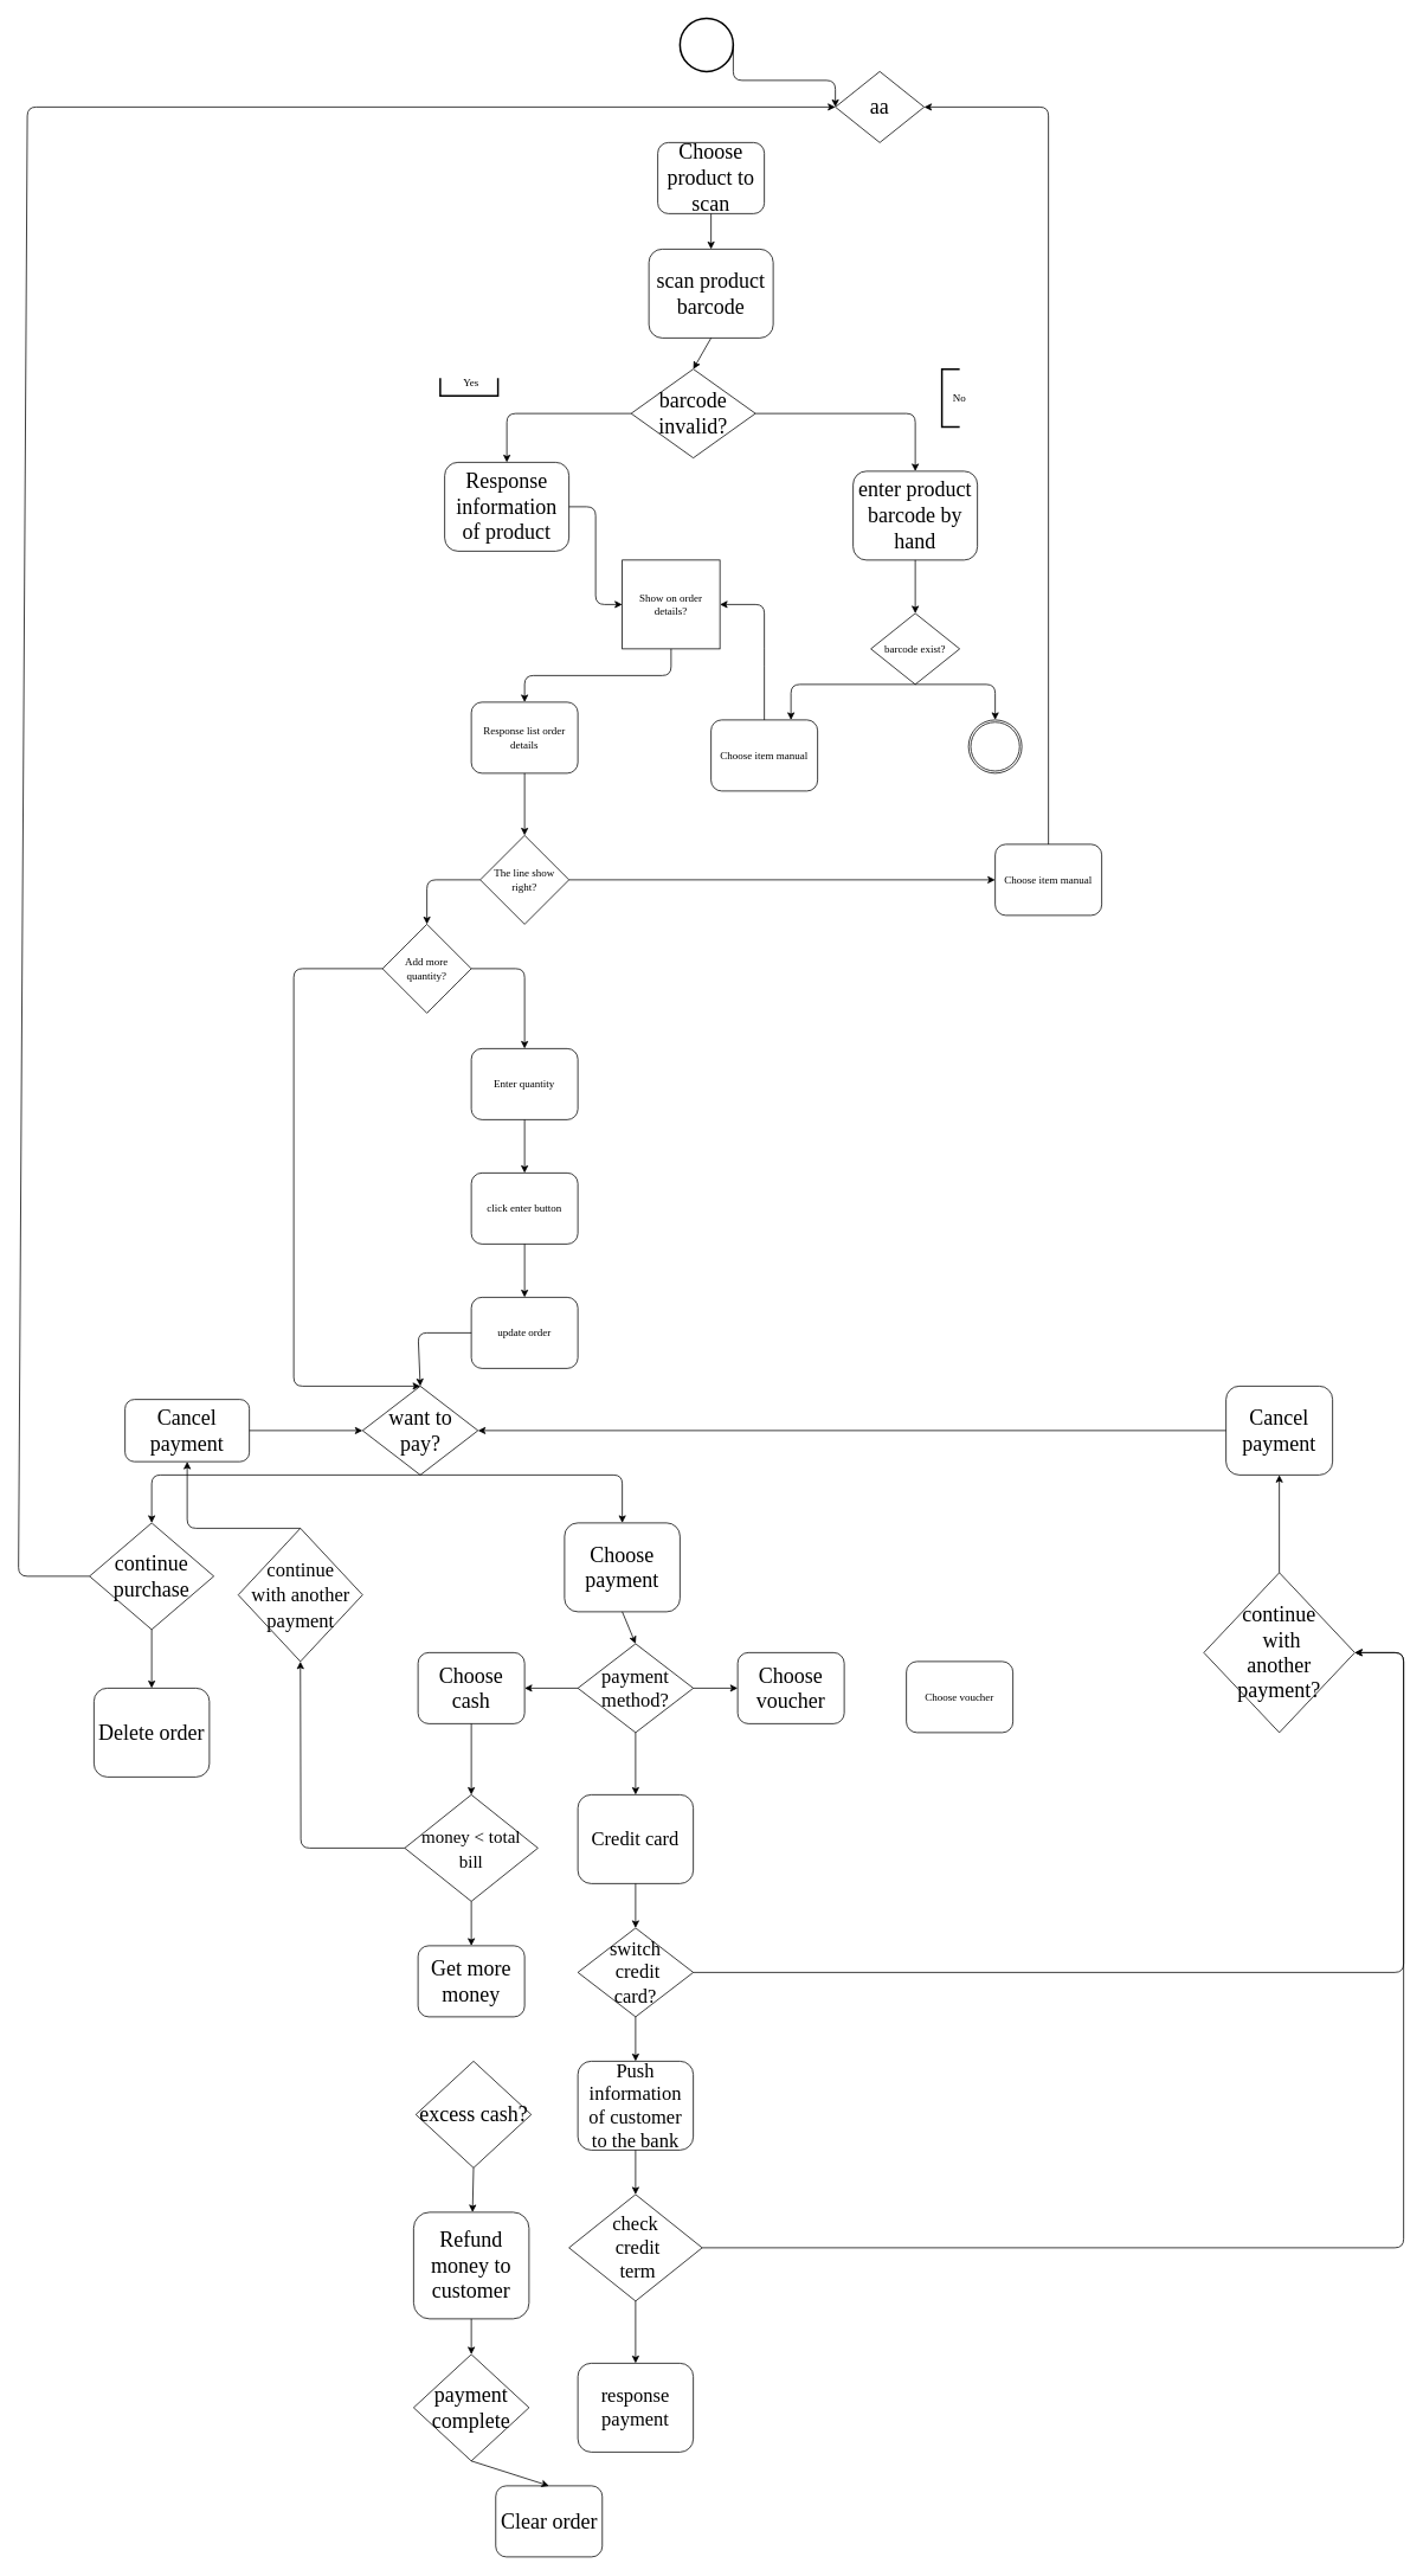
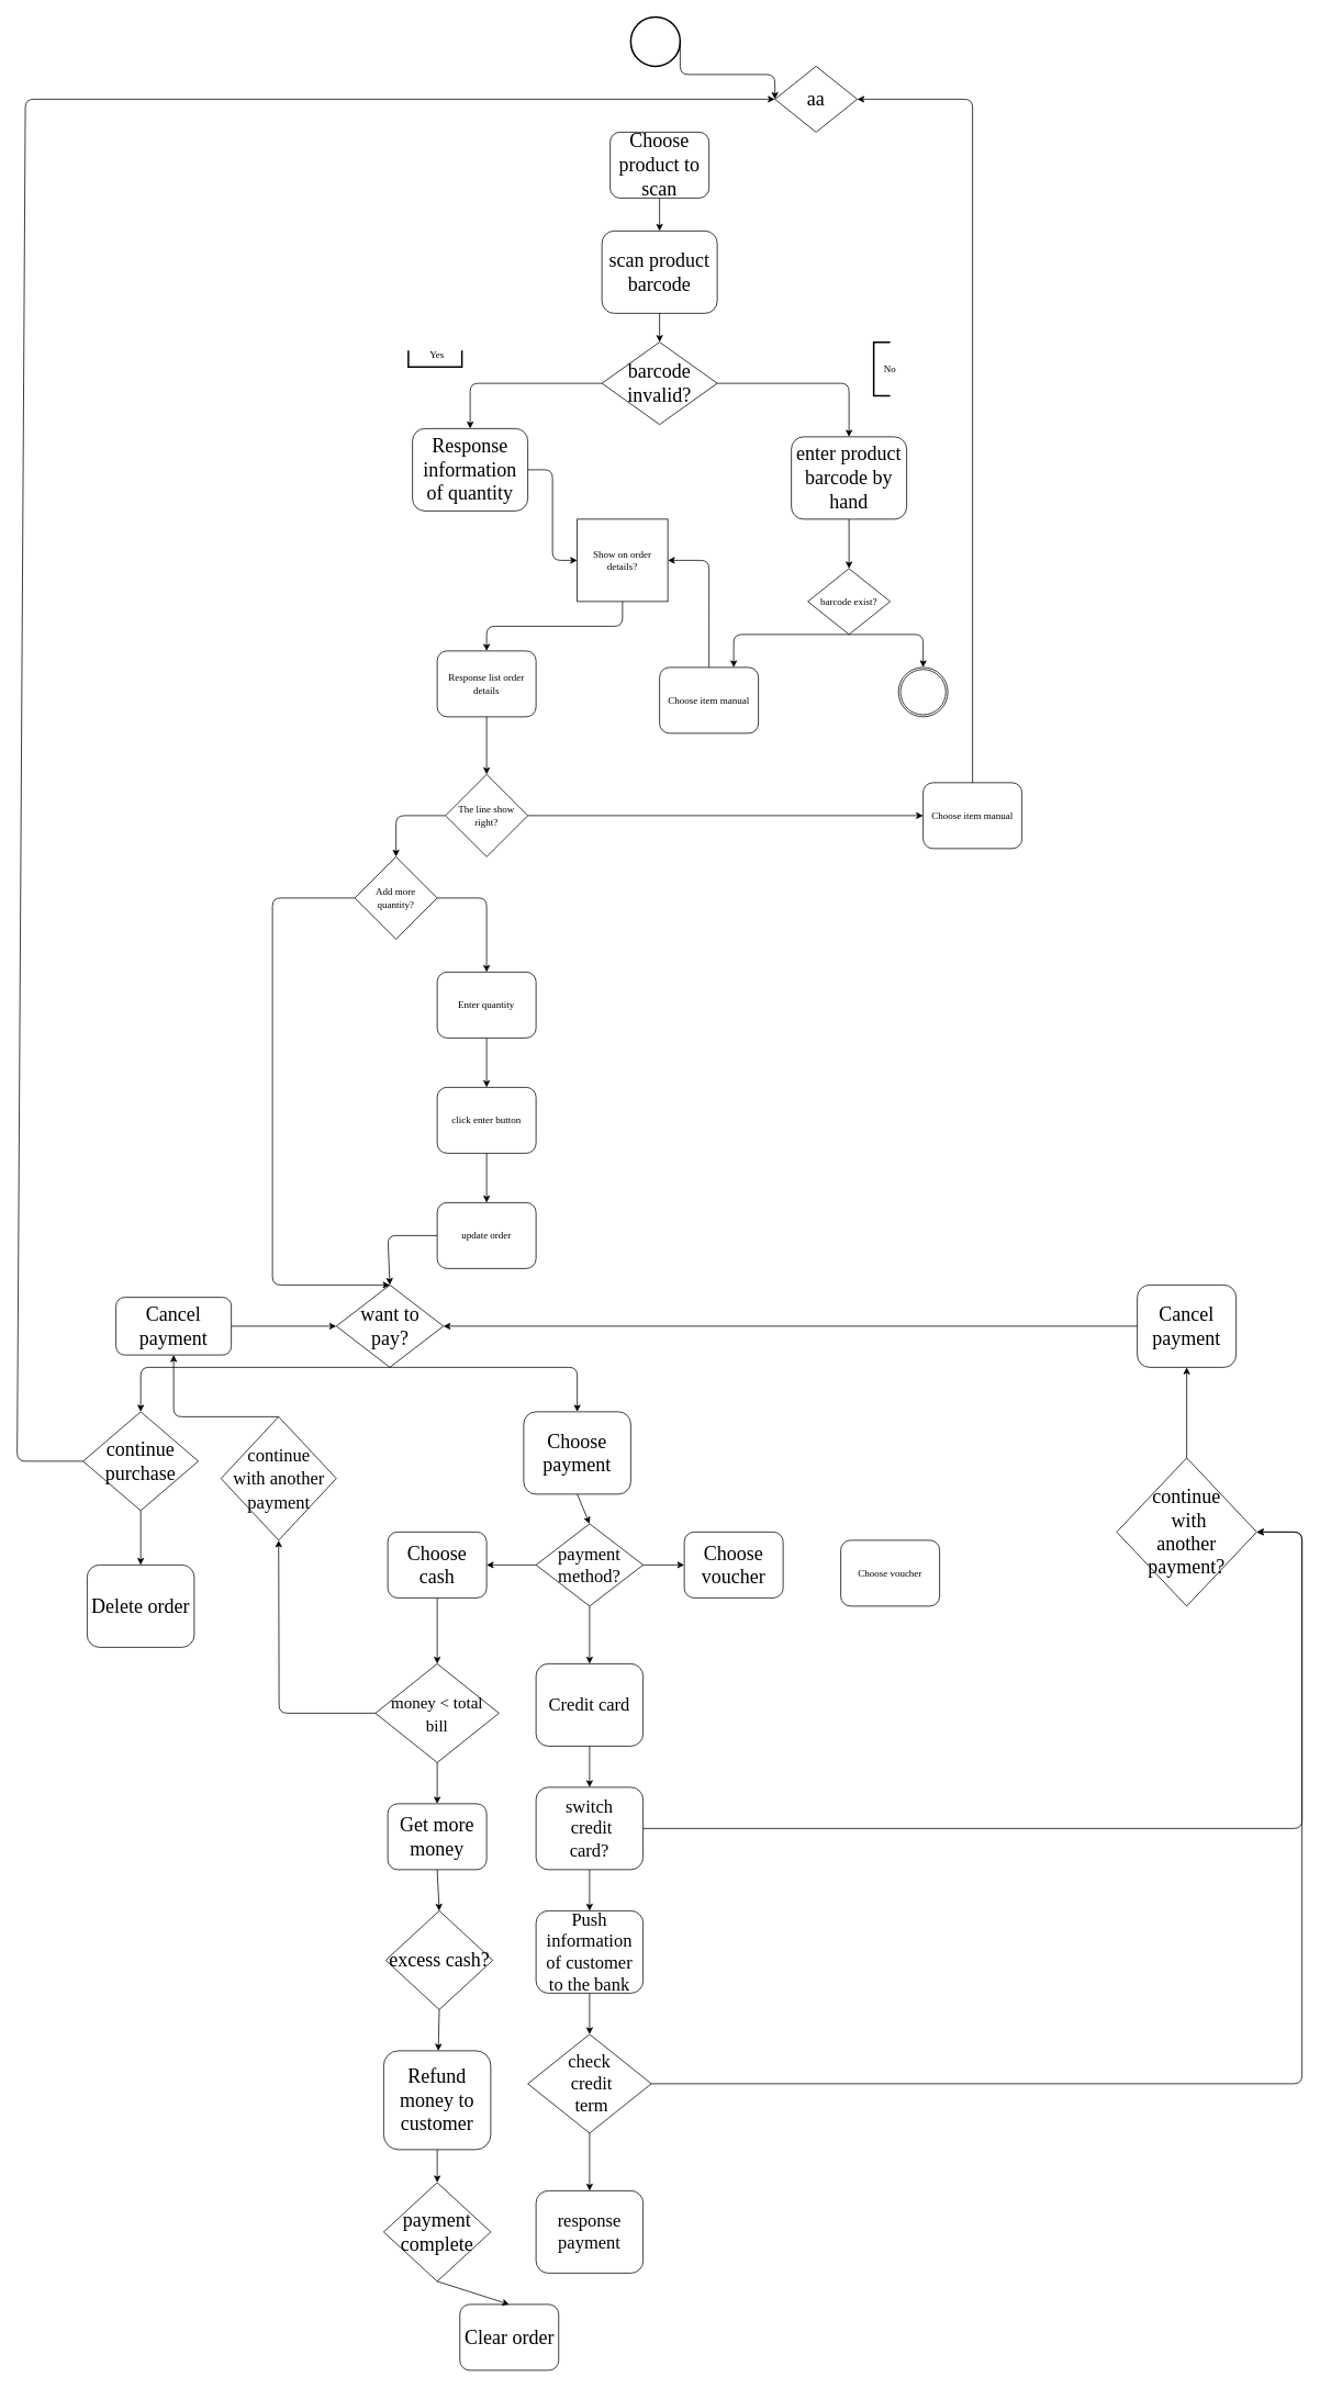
- <mxCell id="6" value="barcode invalid?" style="rhombus;whiteSpace=wrap;html=1;fontFamily=Times New Roman;spacing=5;align=center;fontSize=24;" vertex="1" parent="1"><mxGeometry x="710" y="415" width="140" height="100" as="geometry" /></mxCell>
+ <mxCell id="6" value="barcode invalid?" style="rhombus;whiteSpace=wrap;html=1;fontFamily=Times New Roman;spacing=5;align=center;fontSize=24;" vertex="1" parent="1"><mxGeometry x="730" y="415" width="140" height="100" as="geometry" /></mxCell>
- <mxCell id="7" value="Response information of product" style="rounded=1;whiteSpace=wrap;html=1;fontFamily=Times New Roman;spacing=5;align=center;fontSize=24;" vertex="1" parent="1"><mxGeometry x="500" y="520" width="140" height="100" as="geometry" /></mxCell>
+ <mxCell id="7" value="Response information of quantity" style="rounded=1;whiteSpace=wrap;html=1;fontFamily=Times New Roman;spacing=5;align=center;fontSize=24;" vertex="1" parent="1"><mxGeometry x="500" y="520" width="140" height="100" as="geometry" /></mxCell>
- <mxCell id="33" value="switch&lt;br&gt;&amp;nbsp;credit &lt;br&gt;card?" style="rhombus;whiteSpace=wrap;html=1;fontFamily=Times New Roman;spacing=5;align=center;fontSize=22;" vertex="1" parent="1"><mxGeometry x="650" y="2170" width="130" height="100" as="geometry" /></mxCell>
+ <mxCell id="33" value="switch&lt;br&gt;&amp;nbsp;credit &lt;br&gt;card?" style="whiteSpace=wrap;html=1;fontFamily=Times New Roman;spacing=5;align=center;fontSize=22;rounded=1;" vertex="1" parent="1"><mxGeometry x="650" y="2170" width="130" height="100" as="geometry" /></mxCell>
+ <mxCell id="79" value="" style="endArrow=classic;html=1;fontFamily=Times New Roman;fontSize=24;align=center;exitX=0.5;exitY=1;exitDx=0;exitDy=0;entryX=0.5;entryY=0;entryDx=0;entryDy=0;" edge="1" parent="1" source="66" target="67"><mxGeometry width="50" height="50" relative="1" as="geometry"><mxPoint x="570" y="2300" as="sourcePoint" /><mxPoint x="620" y="2250" as="targetPoint" /></mxGeometry></mxCell>
